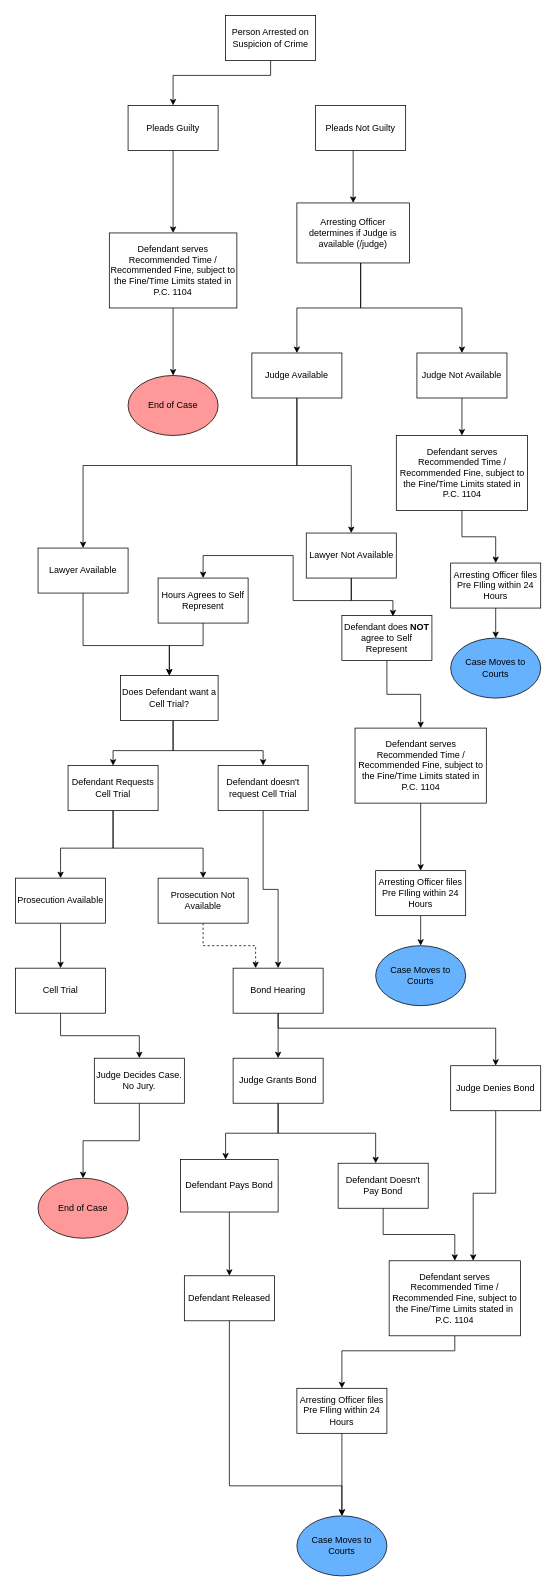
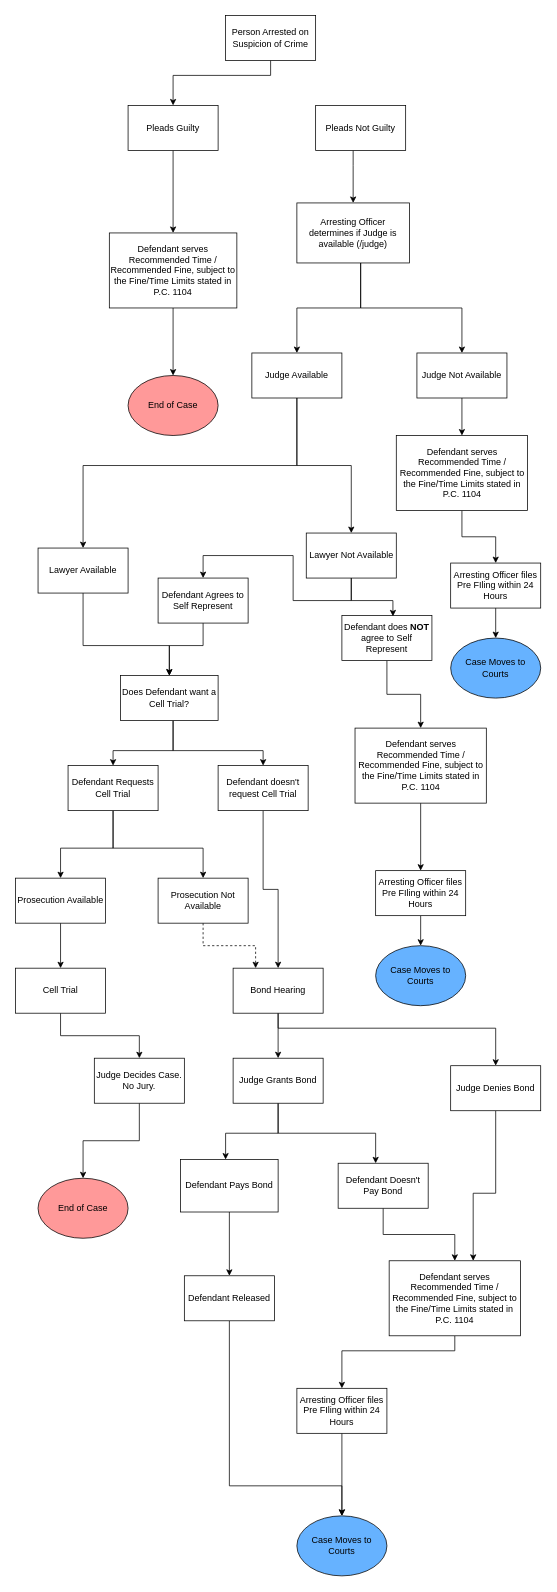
- <mxCell id="72" value="Hours Agrees to Self Represent" style="rounded=0;whiteSpace=wrap;html=1;" parent="1" vertex="1"><mxGeometry x="210" y="770" width="120" height="60" as="geometry" /></mxCell>
+ <mxCell id="72" value="Defendant Agrees to Self Represent" style="rounded=0;whiteSpace=wrap;html=1;" parent="1" vertex="1"><mxGeometry x="210" y="770" width="120" height="60" as="geometry" /></mxCell>
